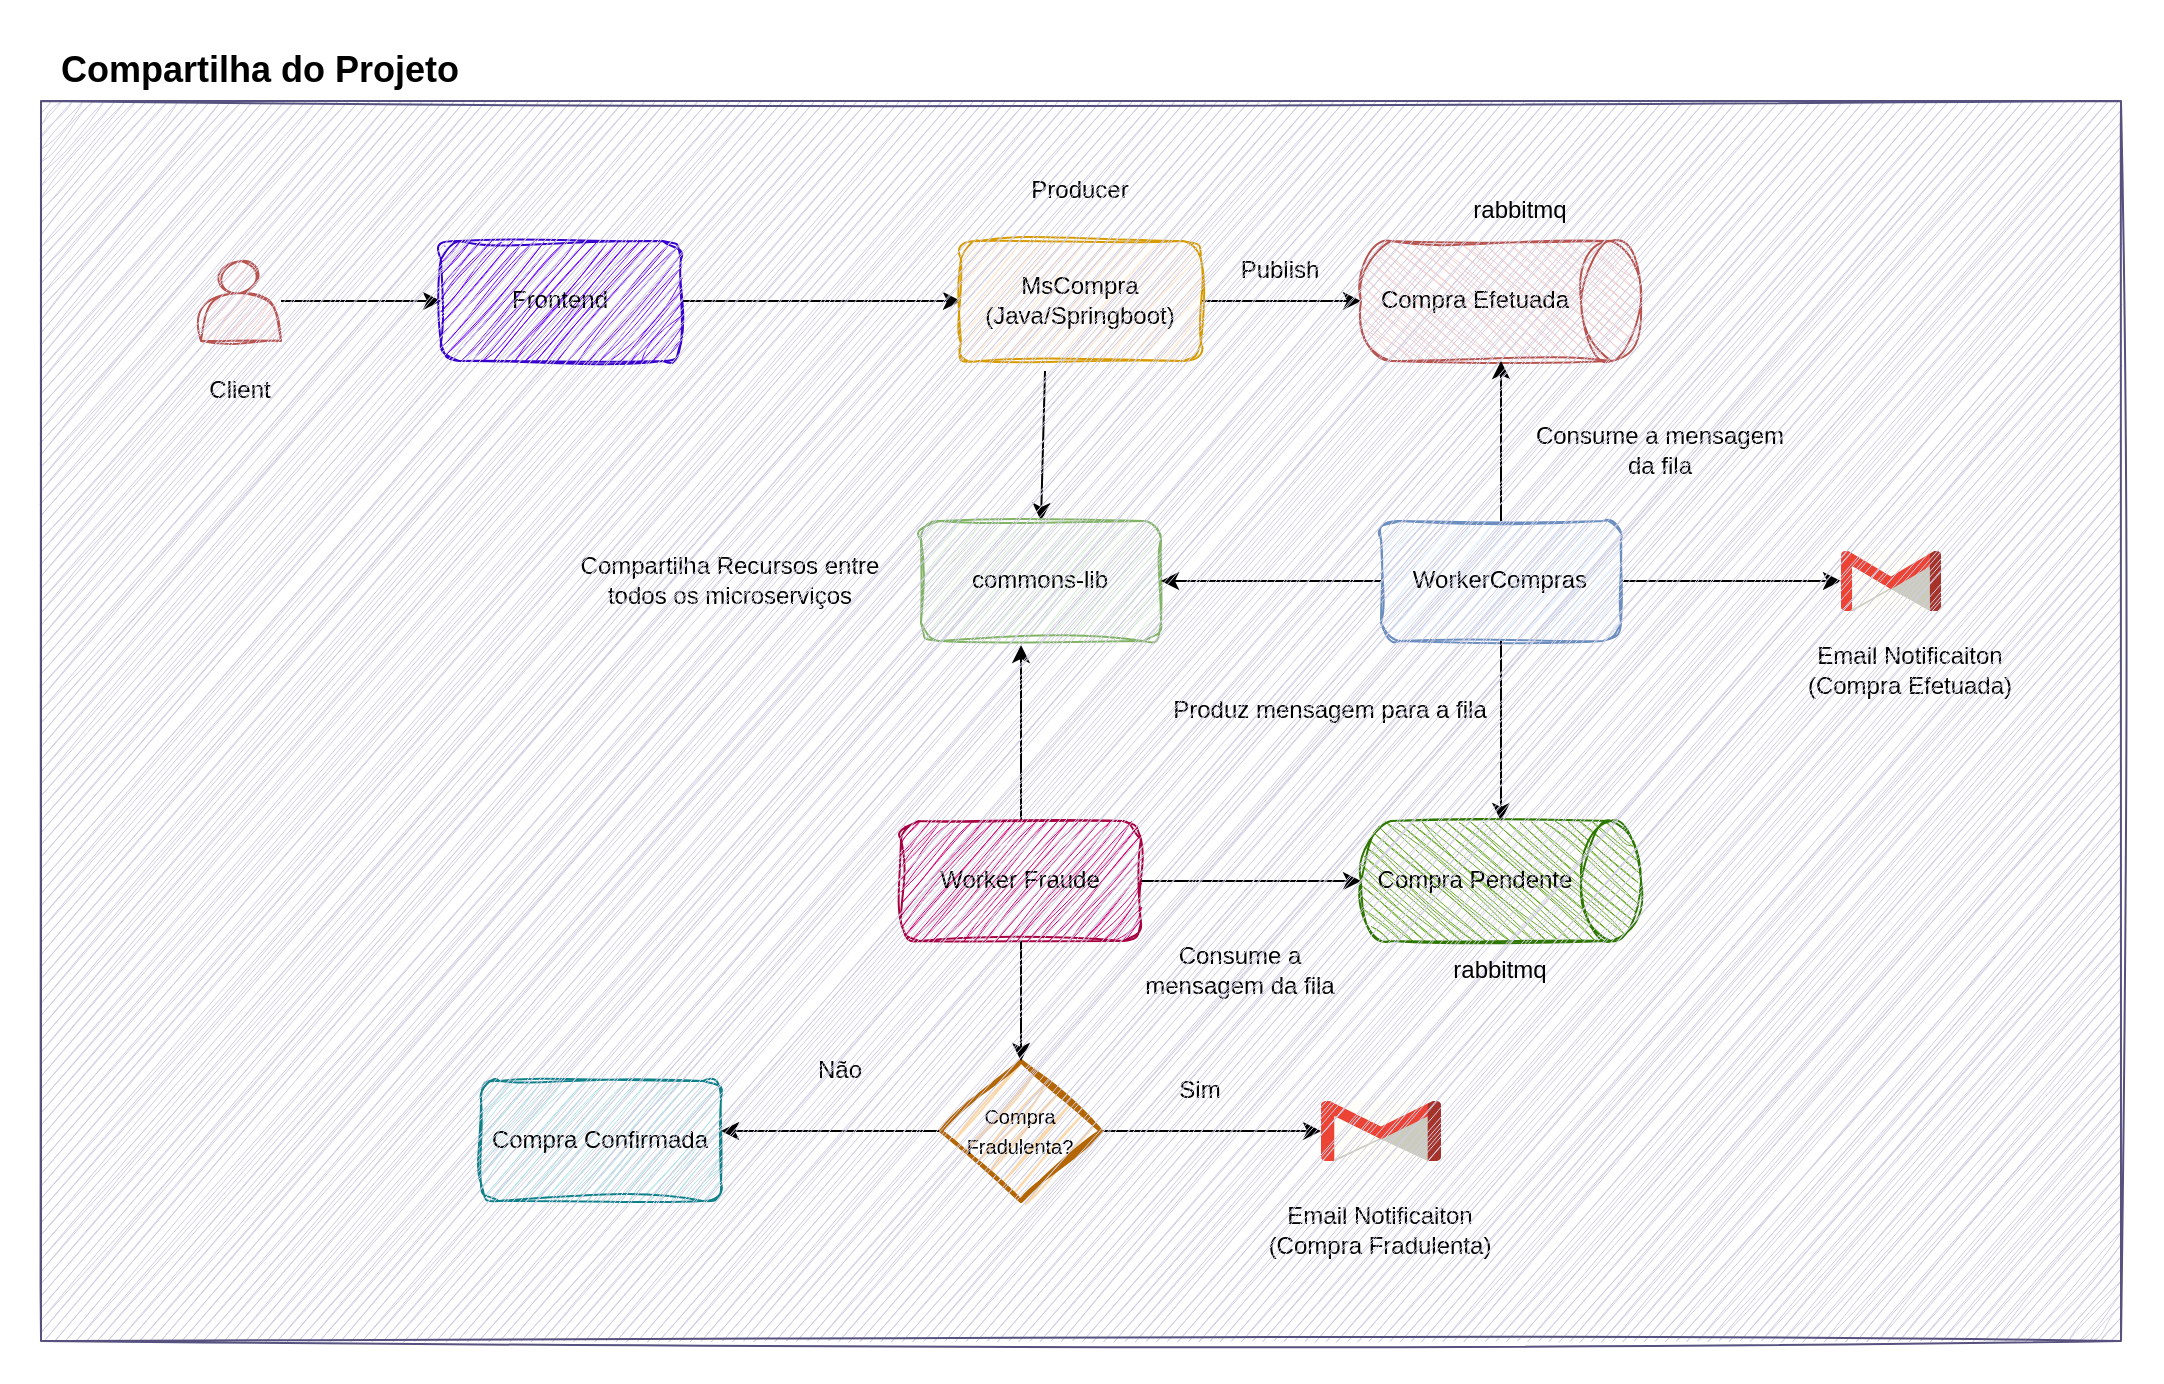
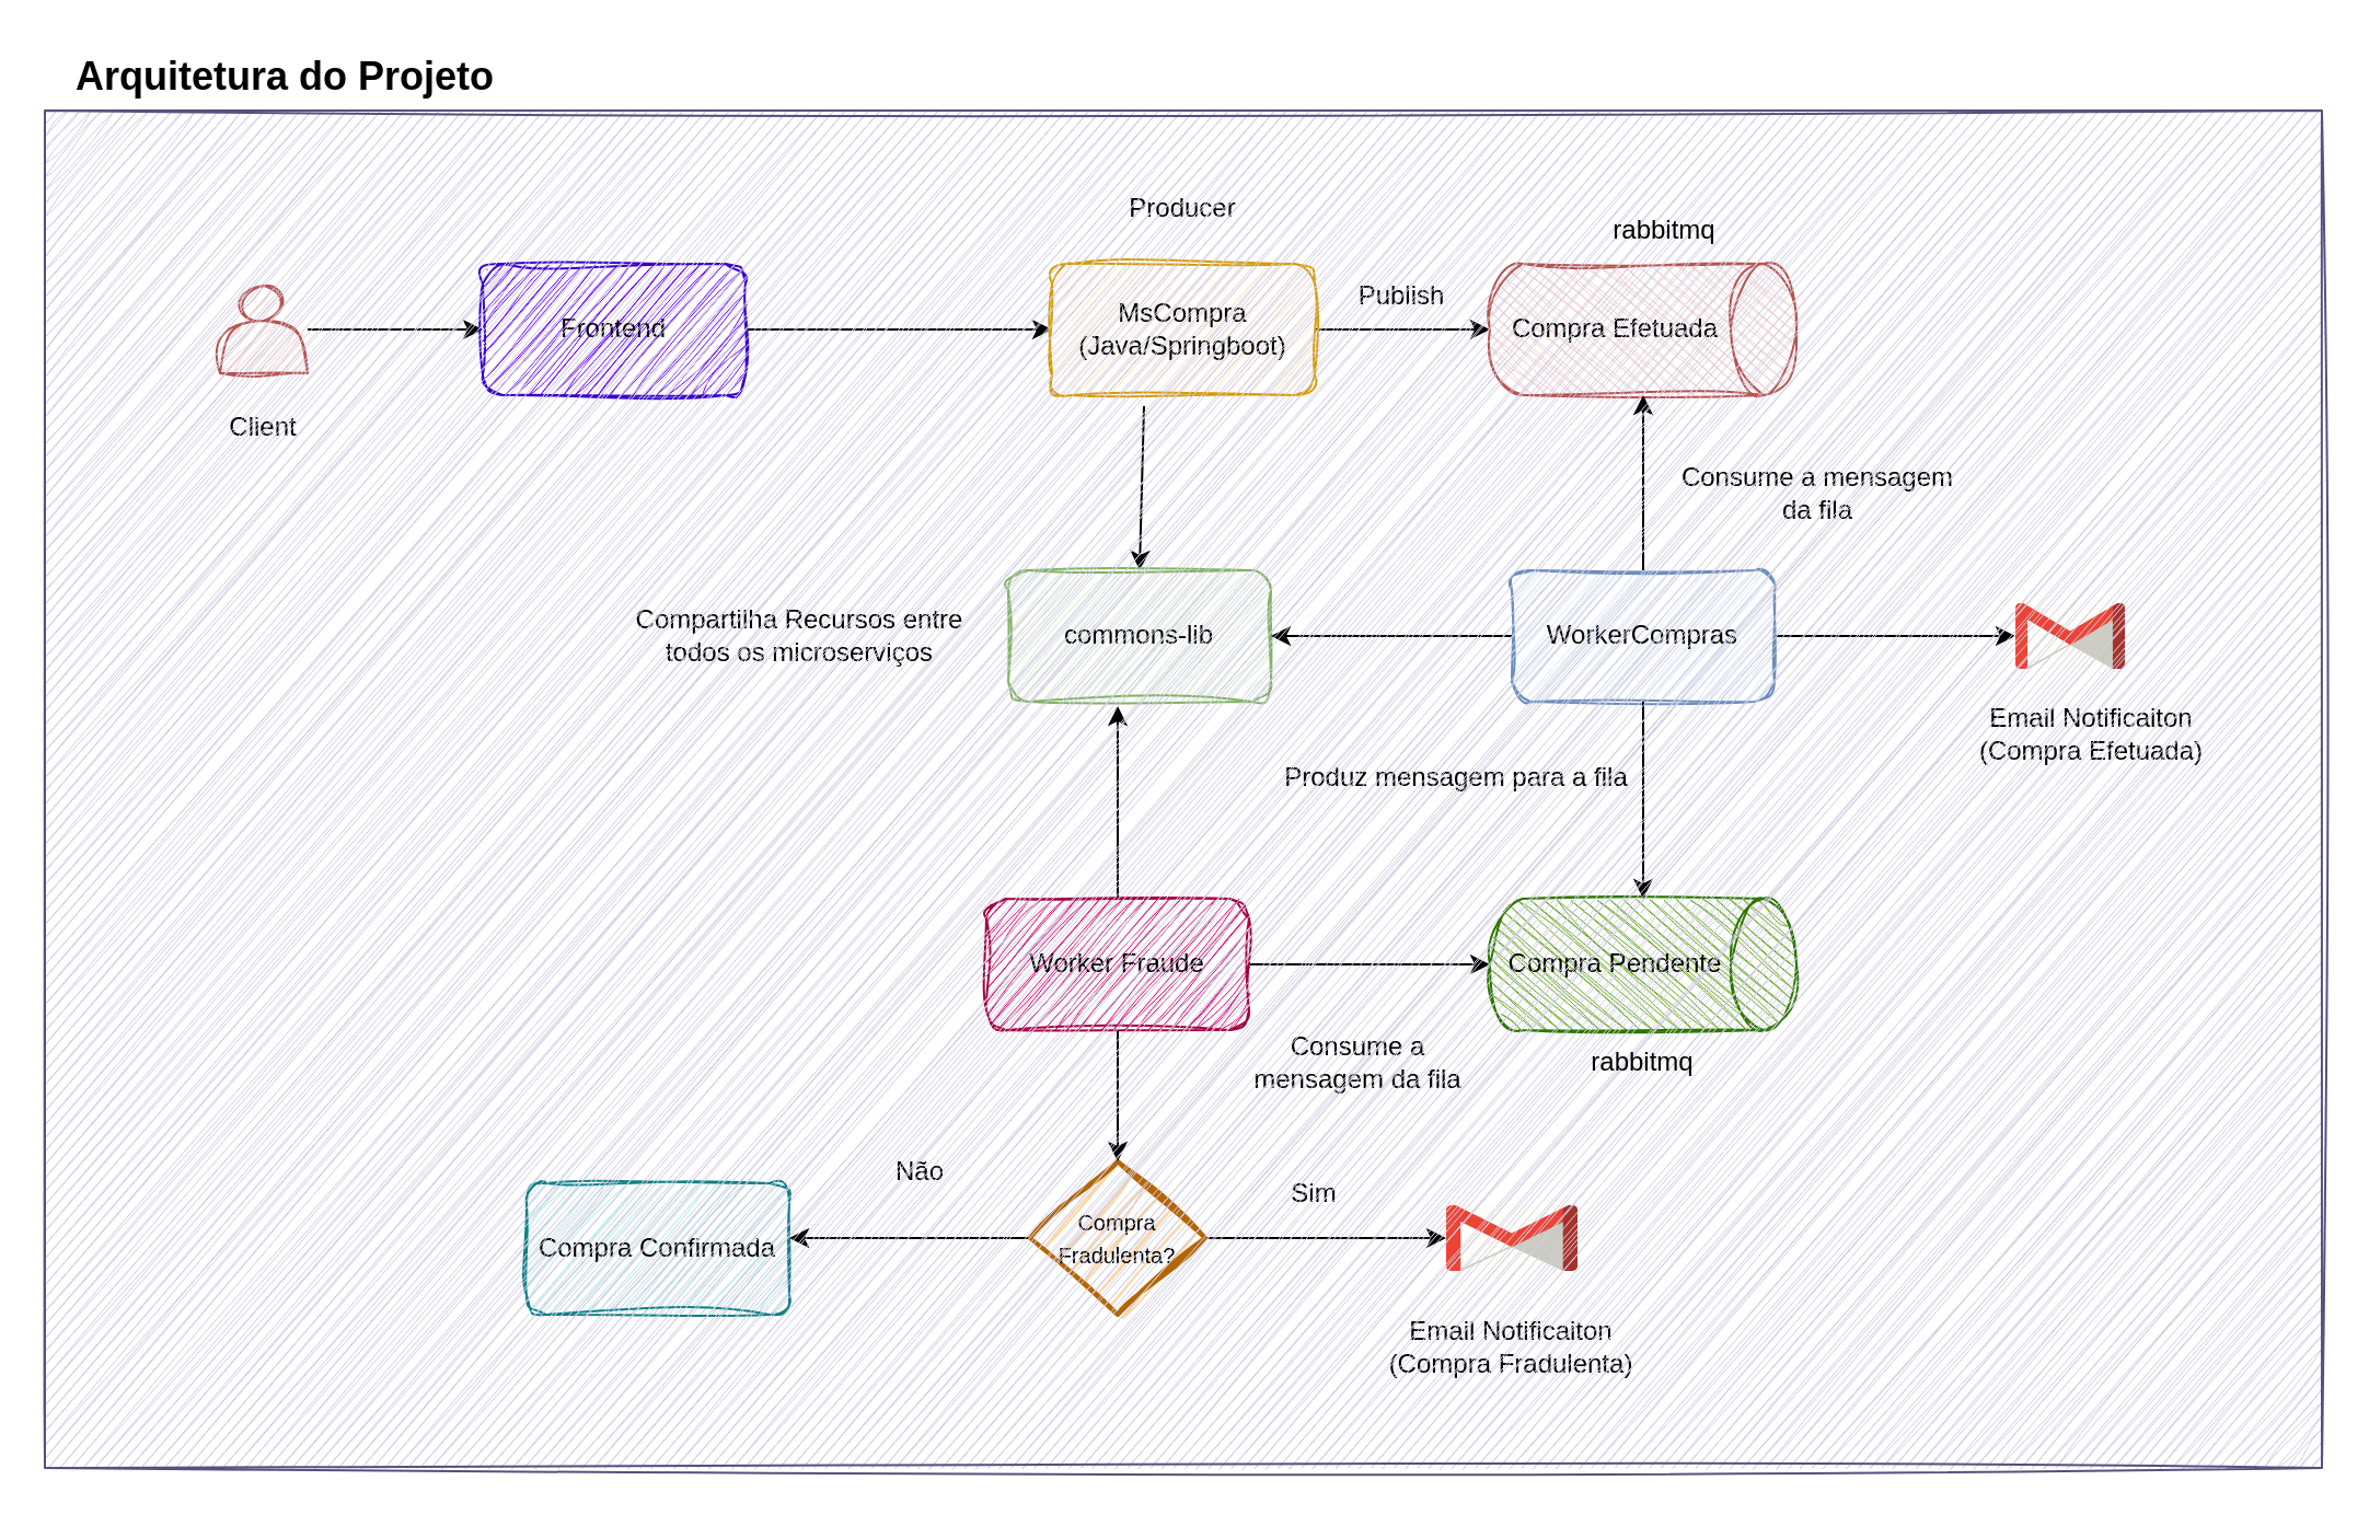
- <mxCell id="39" value="&lt;b&gt;&lt;font style=&quot;font-size: 18px;&quot;&gt;Compartilha do Projeto&lt;/font&gt;&lt;/b&gt;" style="text;html=1;align=center;verticalAlign=middle;whiteSpace=wrap;rounded=0;" parent="1" vertex="1"><mxGeometry y="20" width="220" height="30" as="geometry" x="20" /></mxCell>
+ <mxCell id="39" value="&lt;b&gt;&lt;font style=&quot;font-size: 18px;&quot;&gt;Arquitetura do Projeto&lt;/font&gt;&lt;/b&gt;" style="text;html=1;align=center;verticalAlign=middle;whiteSpace=wrap;rounded=0;" parent="1" vertex="1"><mxGeometry y="20" width="220" height="30" as="geometry" x="20" /></mxCell>
